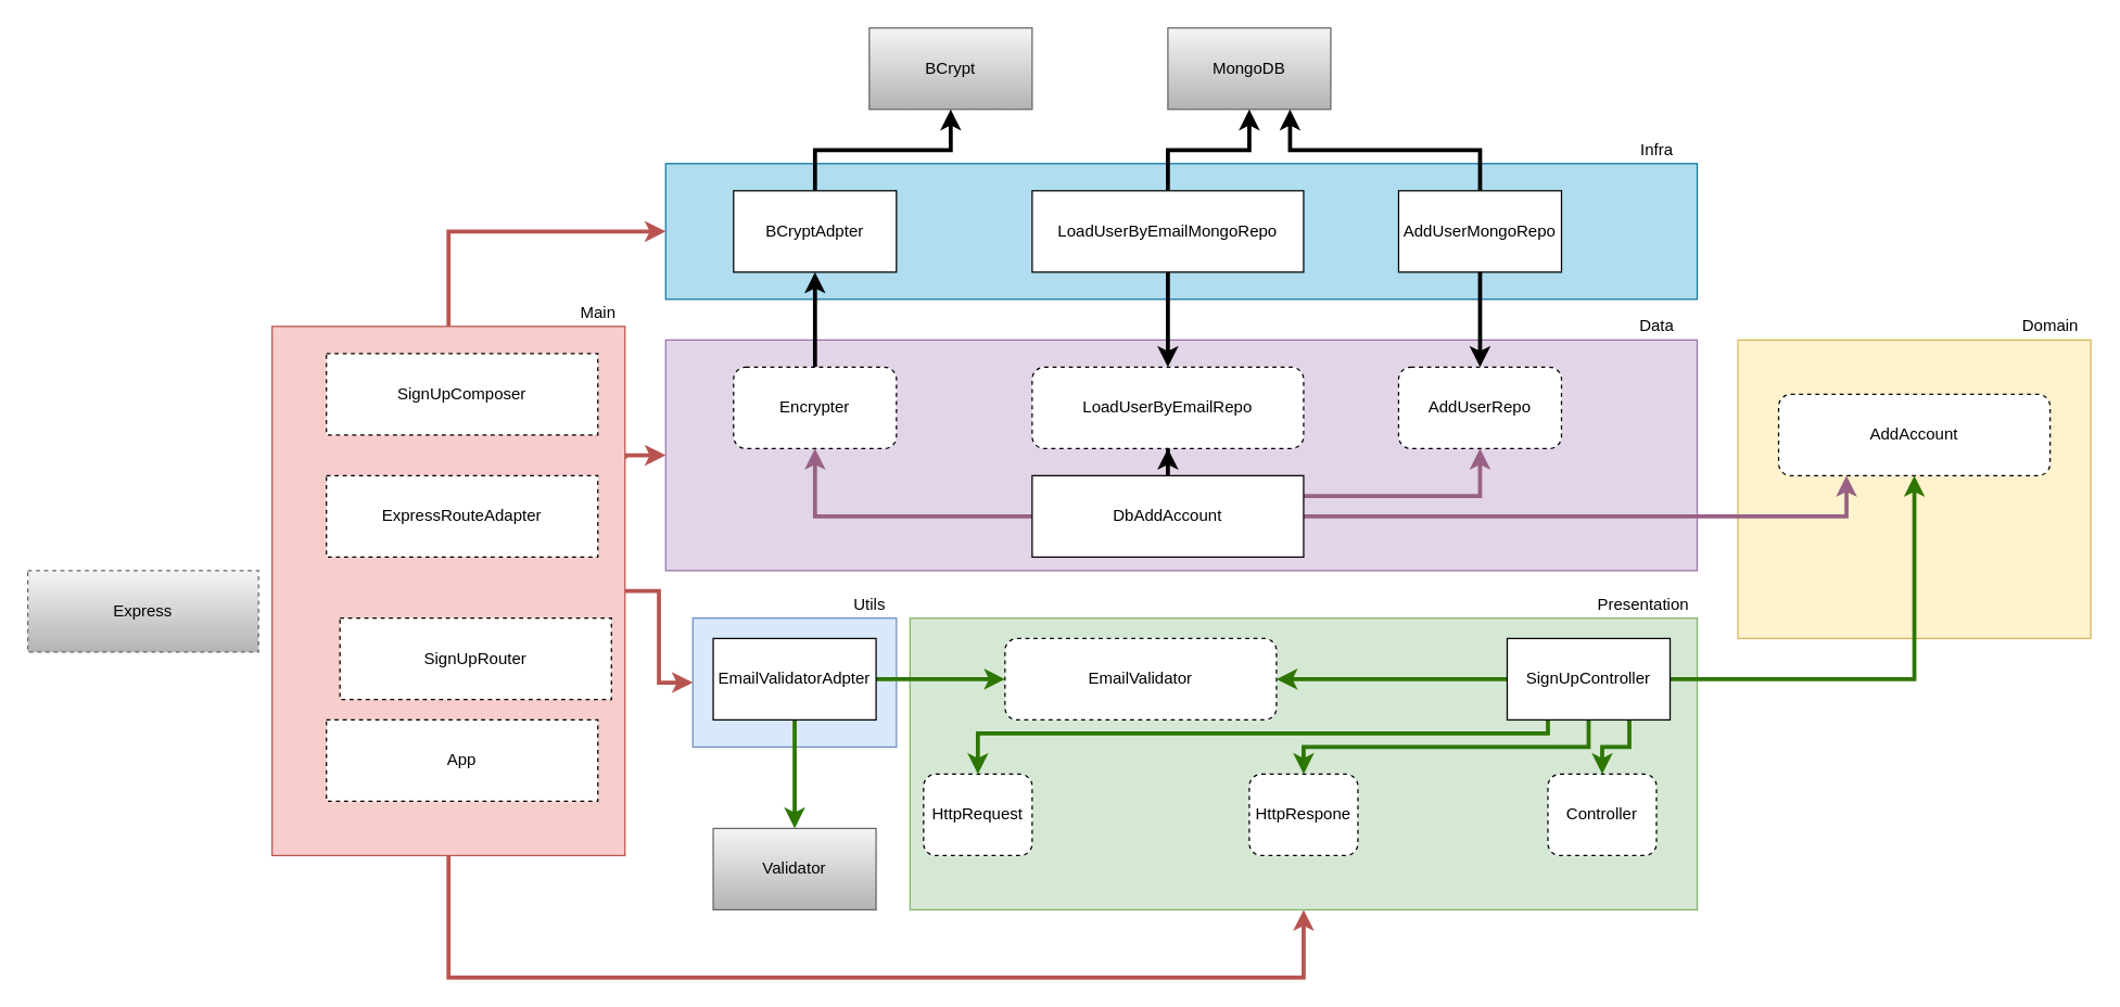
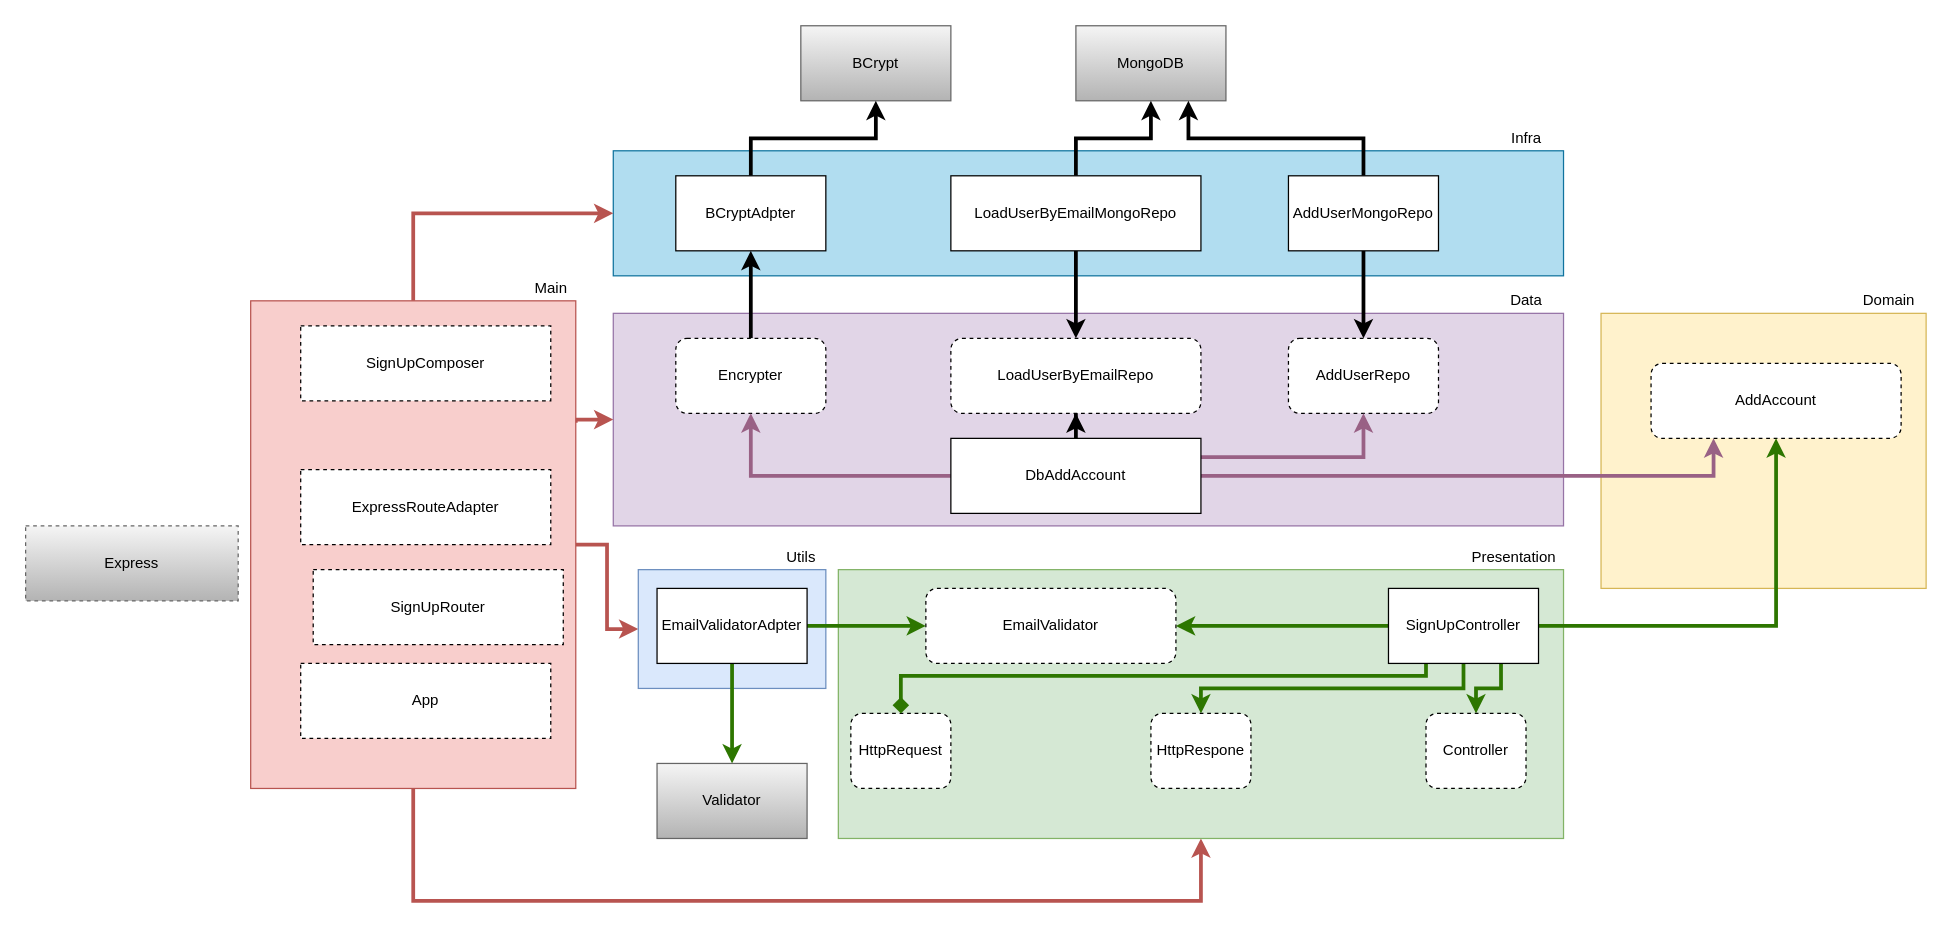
- <mxCell id="34" value="AddAccount" style="rounded=1;whiteSpace=wrap;html=1;dashed=1;" vertex="1" parent="1"><mxGeometry x="1310" y="290" width="200" height="60" as="geometry" /></mxCell>
+ <mxCell id="34" value="AddAccount" style="rounded=1;whiteSpace=wrap;html=1;dashed=1;" vertex="1" parent="1"><mxGeometry x="1320" y="290" width="200" height="60" as="geometry" /></mxCell>
- <mxCell id="29" value="ExpressRouteAdapter" style="rounded=0;whiteSpace=wrap;html=1;dashed=1;" vertex="1" parent="1"><mxGeometry x="240" y="350" width="200" height="60" as="geometry" /></mxCell>
+ <mxCell id="29" value="ExpressRouteAdapter" style="rounded=0;whiteSpace=wrap;html=1;dashed=1;" vertex="1" parent="1"><mxGeometry x="240" y="375" width="200" height="60" as="geometry" /></mxCell>
- <mxCell id="40" style="edgeStyle=orthogonalEdgeStyle;rounded=0;orthogonalLoop=1;jettySize=auto;html=1;exitX=0.25;exitY=1;exitDx=0;exitDy=0;strokeWidth=3;fillColor=#60a917;strokeColor=#2D7600;" edge="1" parent="1" source="44" target="38"><mxGeometry relative="1" as="geometry"><Array as="points"><mxPoint x="1140" y="540" /><mxPoint x="720" y="540" /></Array></mxGeometry></mxCell>
+ <mxCell id="40" style="edgeStyle=orthogonalEdgeStyle;rounded=0;orthogonalLoop=1;jettySize=auto;html=1;exitX=0.25;exitY=1;exitDx=0;exitDy=0;strokeWidth=3;fillColor=#60a917;strokeColor=#2D7600;endArrow=diamond;" edge="1" parent="1" source="44" target="38"><mxGeometry relative="1" as="geometry"><Array as="points"><mxPoint x="1140" y="540" /><mxPoint x="720" y="540" /></Array></mxGeometry></mxCell>
